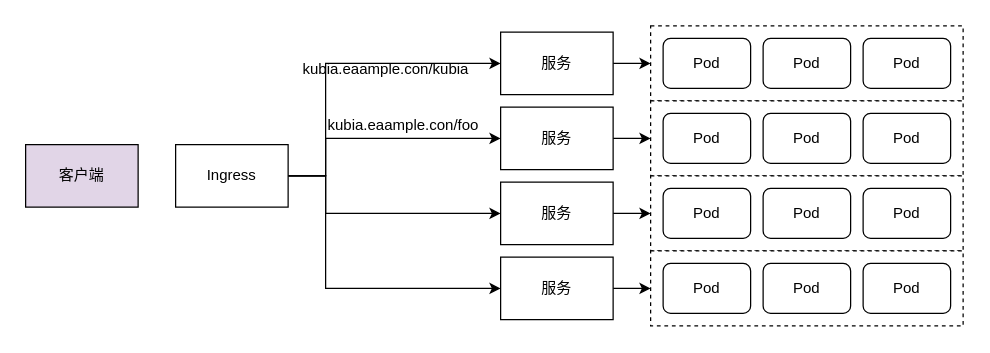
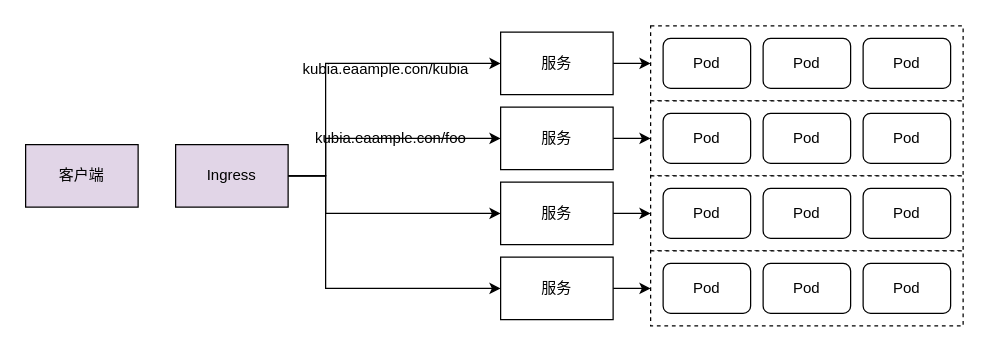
- <mxCell id="33" value="kubia.eaample.con/foo" style="text;html=1;strokeColor=none;fillColor=none;align=left;verticalAlign=middle;whiteSpace=wrap;rounded=0;" vertex="1" parent="1"><mxGeometry x="260" y="90" width="130" height="20" as="geometry" /></mxCell>
+ <mxCell id="33" value="kubia.eaample.con/foo" style="text;html=1;strokeColor=none;fillColor=none;align=left;verticalAlign=middle;whiteSpace=wrap;rounded=0;" vertex="1" parent="1"><mxGeometry x="250" y="100" width="130" height="20" as="geometry" /></mxCell>
- <mxCell id="7" value="Ingress" style="rounded=0;whiteSpace=wrap;html=1;" vertex="1" parent="1"><mxGeometry x="140" y="115" width="90" height="50" as="geometry" /></mxCell>
+ <mxCell id="7" value="Ingress" style="rounded=0;whiteSpace=wrap;html=1;fillColor=#e1d5e7;" vertex="1" parent="1"><mxGeometry x="140" y="115" width="90" height="50" as="geometry" /></mxCell>
